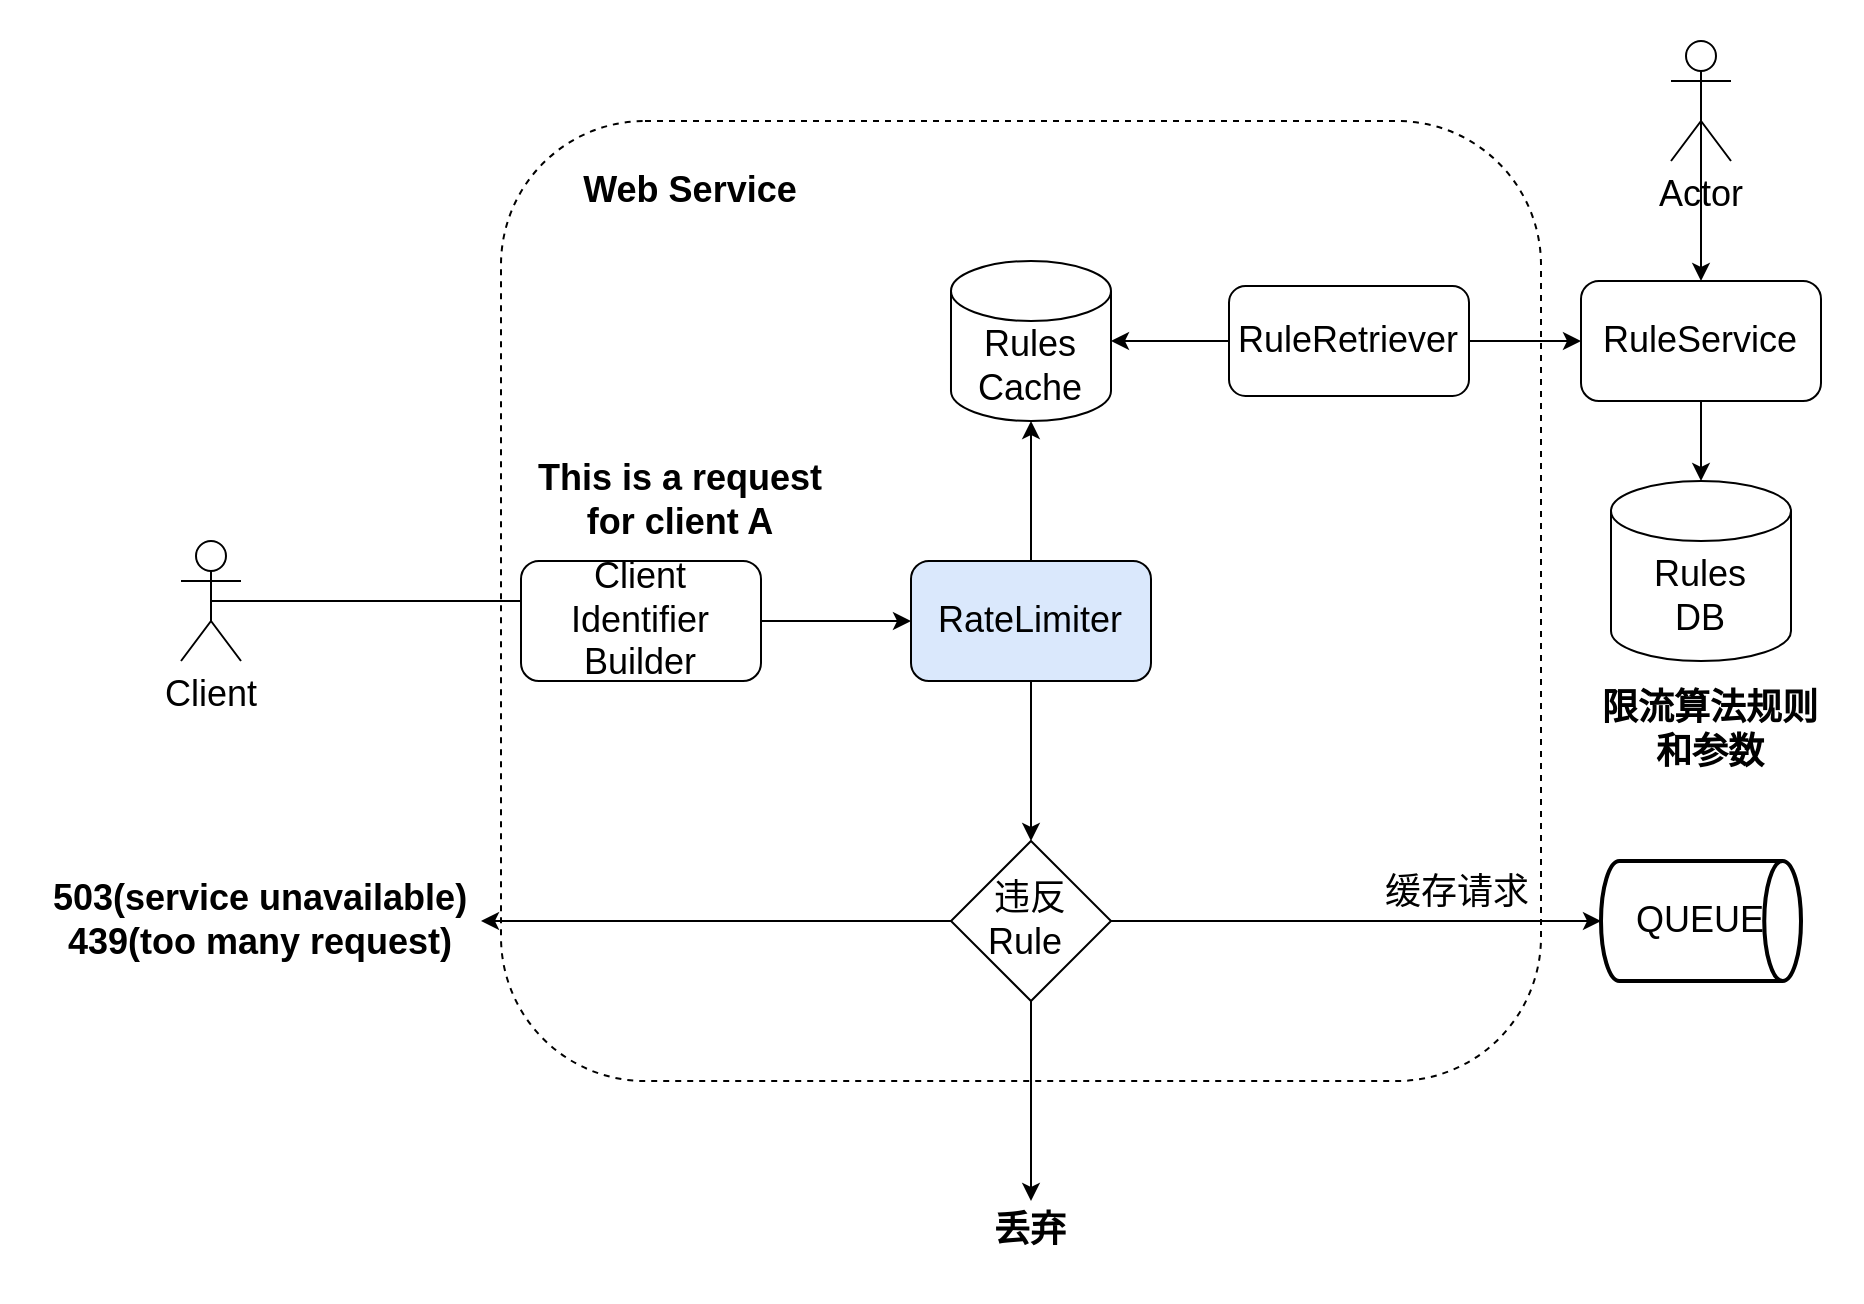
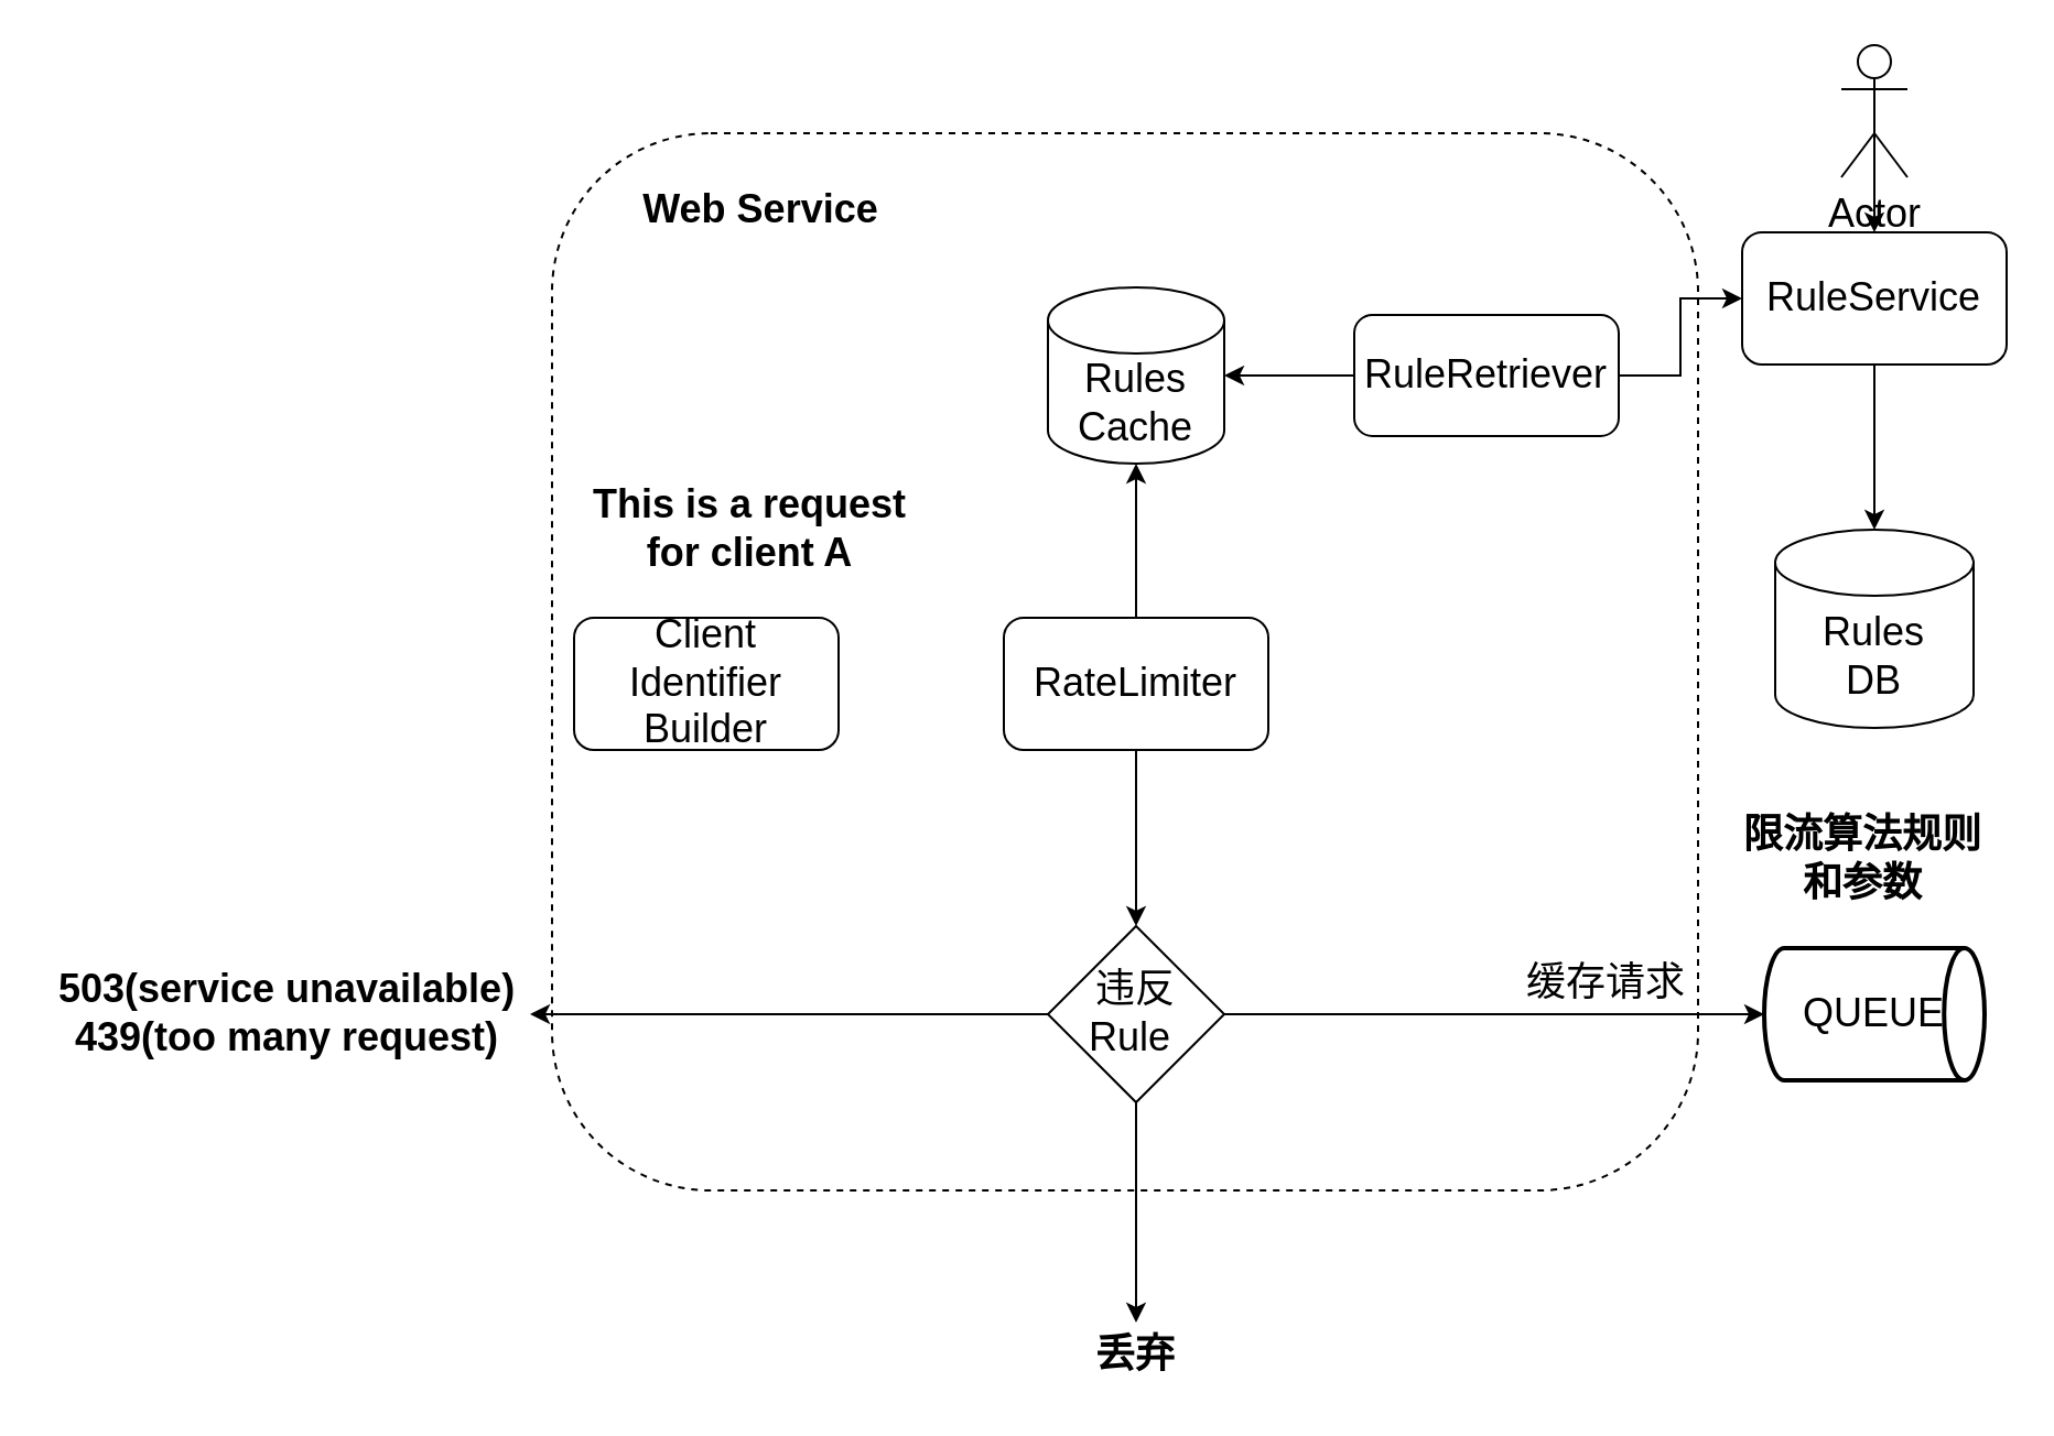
- <mxCell id="5" value="&lt;font style=&quot;font-size: 18px;&quot;&gt;RuleService&lt;/font&gt;" style="rounded=1;whiteSpace=wrap;html=1;fontSize=18;" vertex="1" parent="1"><mxGeometry x="790" y="140" width="120" height="60" as="geometry" /></mxCell>
+ <mxCell id="5" value="&lt;font style=&quot;font-size: 18px;&quot;&gt;RuleService&lt;/font&gt;" style="rounded=1;whiteSpace=wrap;html=1;fontSize=18;" vertex="1" parent="1"><mxGeometry x="790" y="105" width="120" height="60" as="geometry" /></mxCell>
- <mxCell id="29" value="This is a request for client A" style="text;html=1;strokeColor=none;fillColor=none;align=center;verticalAlign=middle;whiteSpace=wrap;rounded=0;fontStyle=1;fontSize=18;" vertex="1" parent="1"><mxGeometry y="235" width="160" height="30" as="geometry" x="260" /></mxCell>
+ <mxCell id="29" value="This is a request for client A" style="text;html=1;strokeColor=none;fillColor=none;align=center;verticalAlign=middle;whiteSpace=wrap;rounded=0;fontStyle=1;fontSize=18;" vertex="1" parent="1"><mxGeometry x="260" y="225" width="160" height="30" as="geometry" /></mxCell>
- <mxCell id="8" value="Client" style="shape=umlActor;verticalLabelPosition=bottom;verticalAlign=top;html=1;outlineConnect=0;fontSize=18;" vertex="1" parent="1"><mxGeometry x="90" y="270" width="30" height="60" as="geometry" /></mxCell>
- <mxCell id="7" style="edgeStyle=orthogonalEdgeStyle;rounded=0;orthogonalLoop=1;jettySize=auto;html=1;exitX=0.5;exitY=0.5;exitDx=0;exitDy=0;exitPerimeter=0;entryX=0;entryY=0.5;entryDx=0;entryDy=0;fontSize=18;" edge="1" parent="1" source="8" target="17"><mxGeometry relative="1" as="geometry" /></mxCell>
- <mxCell id="17" value="&lt;font style=&quot;font-size: 18px;&quot;&gt;RateLimiter&lt;/font&gt;" style="rounded=1;whiteSpace=wrap;html=1;fontSize=18;fillColor=#dae8fc;" vertex="1" parent="1"><mxGeometry x="455" y="280" width="120" height="60" as="geometry" /></mxCell>
+ <mxCell id="17" value="&lt;font style=&quot;font-size: 18px;&quot;&gt;RateLimiter&lt;/font&gt;" style="rounded=1;whiteSpace=wrap;html=1;fontSize=18;" vertex="1" parent="1"><mxGeometry x="455" y="280" width="120" height="60" as="geometry" /></mxCell>
- <mxCell id="18" value="限流算法规则和参数" style="text;html=1;strokeColor=none;fillColor=none;align=center;verticalAlign=middle;whiteSpace=wrap;rounded=0;fontStyle=1;fontSize=18;" vertex="1" parent="1"><mxGeometry x="800" y="350" width="110" height="30" as="geometry" /></mxCell>
+ <mxCell id="18" value="限流算法规则和参数" style="text;html=1;strokeColor=none;fillColor=none;align=center;verticalAlign=middle;whiteSpace=wrap;rounded=0;fontStyle=1;fontSize=18;" vertex="1" parent="1"><mxGeometry x="790" y="375" width="110" height="30" as="geometry" /></mxCell>
